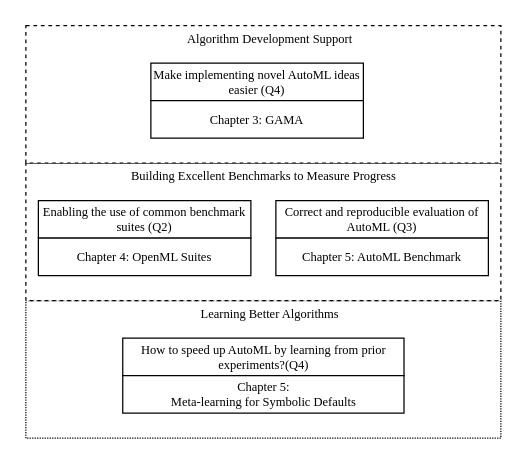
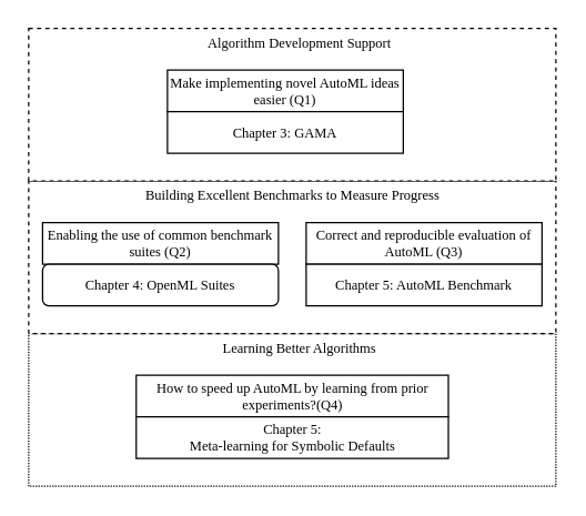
- <mxCell id="5" value="Make implementing novel AutoML ideas easier (Q4) " style="rounded=0;whiteSpace=wrap;html=1;fontFamily=Verdana;fontSize=10;" parent="1" vertex="1"><mxGeometry x="120" y="50" width="170" height="30" as="geometry" /></mxCell>
+ <mxCell id="5" value="Make implementing novel AutoML ideas easier (Q1) " style="rounded=0;whiteSpace=wrap;html=1;fontFamily=Verdana;fontSize=10;" parent="1" vertex="1"><mxGeometry x="120" y="50" width="170" height="30" as="geometry" /></mxCell>
- <mxCell id="8" value="Chapter 4: OpenML Suites" style="rounded=0;whiteSpace=wrap;html=1;fontFamily=Verdana;fontSize=10;" parent="1" vertex="1"><mxGeometry x="30" y="190" width="170" height="30" as="geometry" /></mxCell>
+ <mxCell id="8" value="Chapter 4: OpenML Suites" style="whiteSpace=wrap;html=1;fontFamily=Verdana;fontSize=10;rounded=1;" parent="1" vertex="1"><mxGeometry x="30" y="190" width="170" height="30" as="geometry" /></mxCell>
